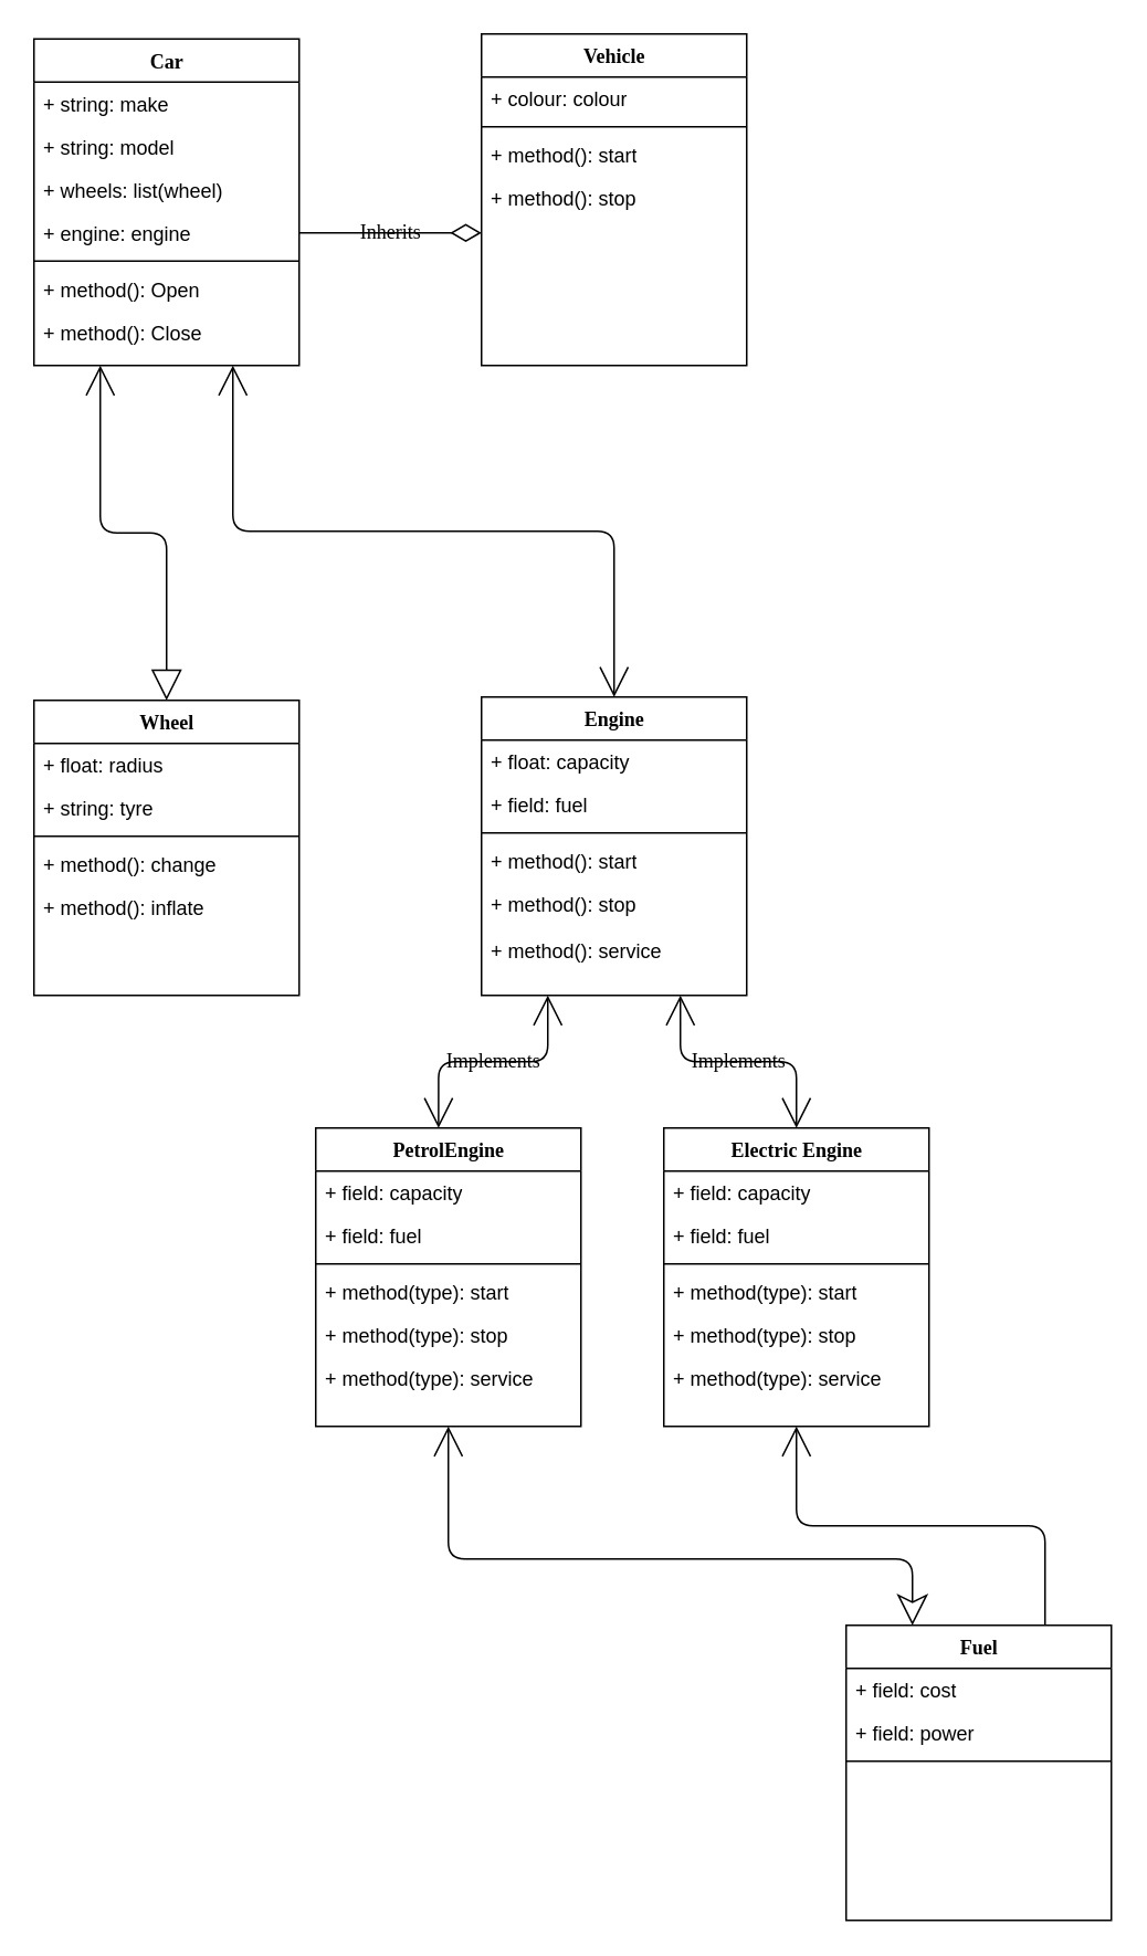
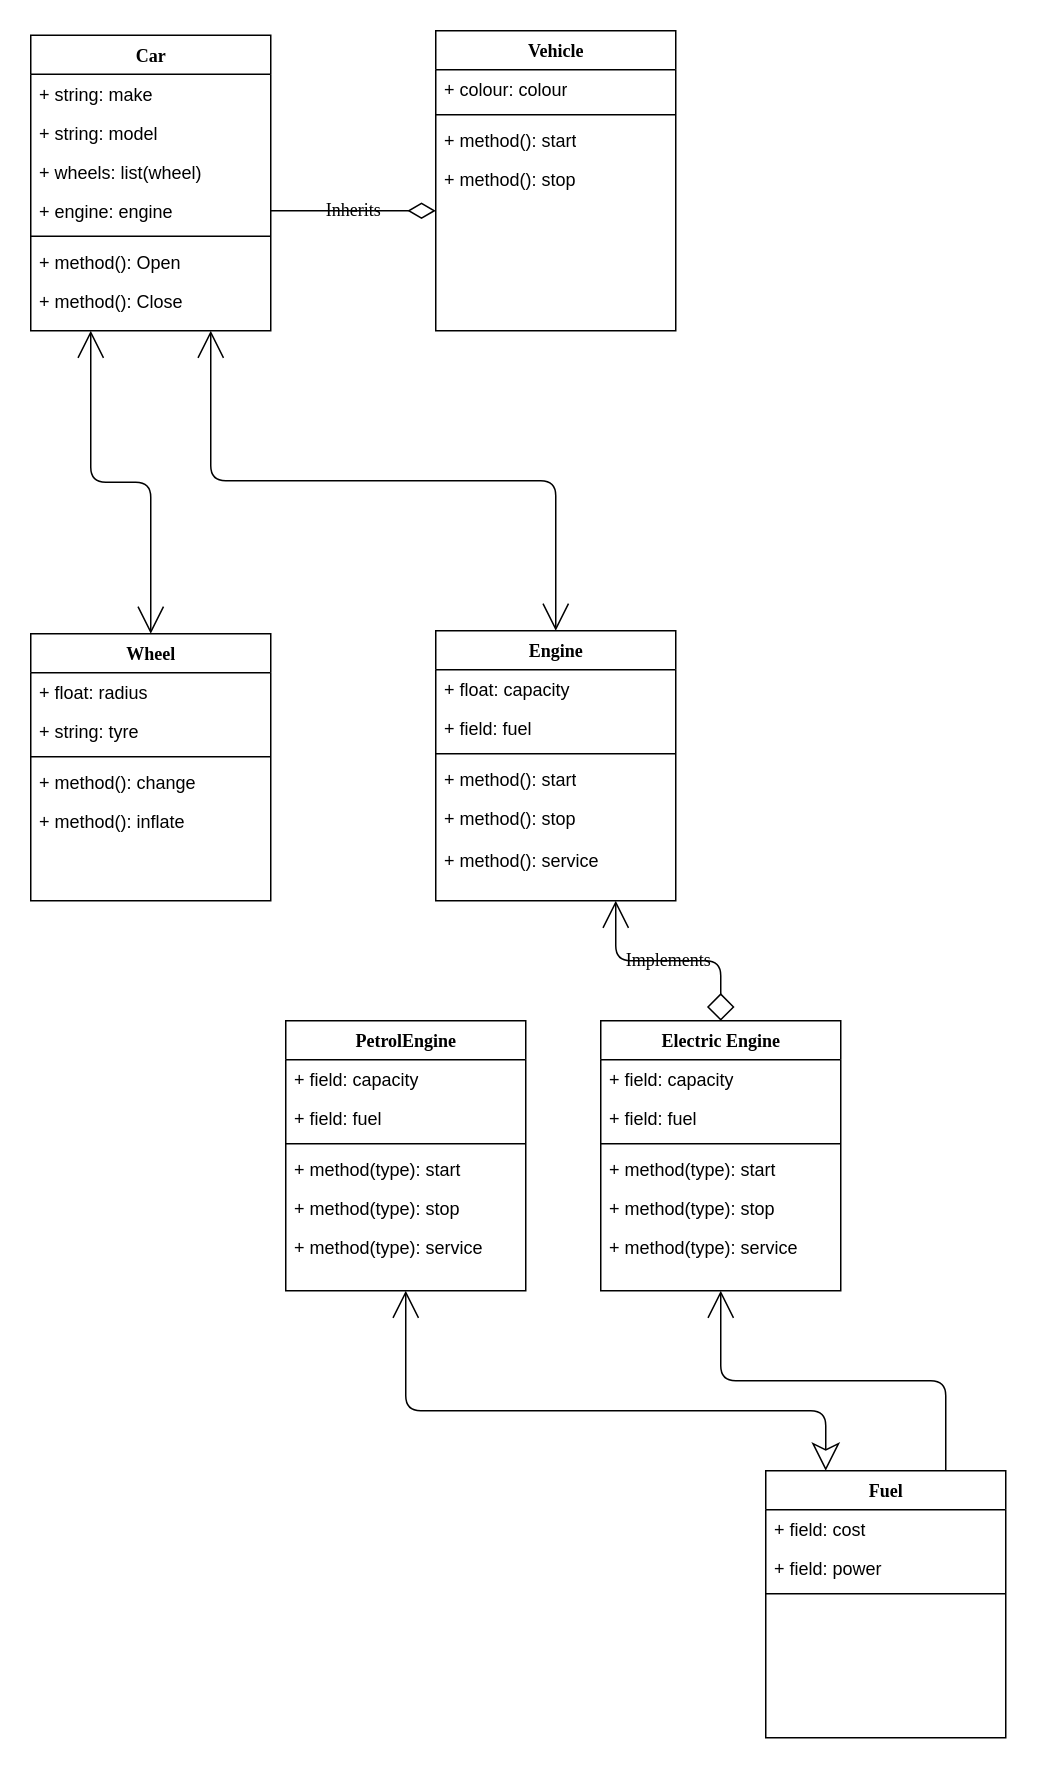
- <mxCell id="30" style="edgeStyle=orthogonalEdgeStyle;html=1;labelBackgroundColor=none;startFill=0;startSize=16;endArrow=block;endFill=0;endSize=16;fontFamily=Verdana;fontSize=12;startArrow=open;exitX=0.25;exitY=1;exitDx=0;exitDy=0;entryX=0.5;entryY=0;entryDx=0;entryDy=0;" edge="1" parent="1" source="3" target="16"><mxGeometry relative="1" as="geometry"><mxPoint x="130" y="260" as="sourcePoint" /><mxPoint x="370" y="432" as="targetPoint" /></mxGeometry></mxCell>
+ <mxCell id="30" style="edgeStyle=orthogonalEdgeStyle;html=1;labelBackgroundColor=none;startFill=0;startSize=16;endArrow=open;endFill=0;endSize=16;fontFamily=Verdana;fontSize=12;startArrow=open;exitX=0.25;exitY=1;exitDx=0;exitDy=0;entryX=0.5;entryY=0;entryDx=0;entryDy=0;" edge="1" parent="1" source="3" target="16"><mxGeometry relative="1" as="geometry"><mxPoint x="130" y="260" as="sourcePoint" /><mxPoint x="370" y="432" as="targetPoint" /></mxGeometry></mxCell>
- <mxCell id="50" value="Implements" style="edgeStyle=orthogonalEdgeStyle;html=1;labelBackgroundColor=none;startFill=0;startSize=16;endArrow=open;endFill=0;endSize=16;fontFamily=Verdana;fontSize=12;startArrow=open;entryX=0.463;entryY=0;entryDx=0;entryDy=0;exitX=0.25;exitY=1;exitDx=0;exitDy=0;entryPerimeter=0;" edge="1" parent="1" source="22" target="36"><mxGeometry relative="1" as="geometry"><mxPoint x="462.08" y="484.002" as="sourcePoint" /><mxPoint x="630" y="432" as="targetPoint" /></mxGeometry></mxCell>
- <mxCell id="51" value="Implements" style="edgeStyle=orthogonalEdgeStyle;html=1;labelBackgroundColor=none;startFill=0;startSize=16;endArrow=open;endFill=0;endSize=16;fontFamily=Verdana;fontSize=12;startArrow=open;entryX=0.5;entryY=0;entryDx=0;entryDy=0;exitX=0.75;exitY=1;exitDx=0;exitDy=0;" edge="1" parent="1" source="22" target="43"><mxGeometry relative="1" as="geometry"><mxPoint x="380" y="610" as="sourcePoint" /><mxPoint x="274.08" y="650" as="targetPoint" /></mxGeometry></mxCell>
+ <mxCell id="51" value="Implements" style="edgeStyle=orthogonalEdgeStyle;html=1;labelBackgroundColor=none;startFill=0;startSize=16;endArrow=diamond;endFill=0;endSize=16;fontFamily=Verdana;fontSize=12;startArrow=open;entryX=0.5;entryY=0;entryDx=0;entryDy=0;exitX=0.75;exitY=1;exitDx=0;exitDy=0;" edge="1" parent="1" source="22" target="43"><mxGeometry relative="1" as="geometry"><mxPoint x="380" y="610" as="sourcePoint" /><mxPoint x="274.08" y="650" as="targetPoint" /></mxGeometry></mxCell>
